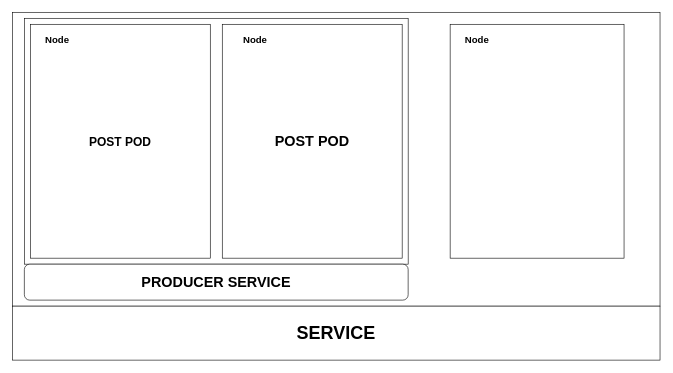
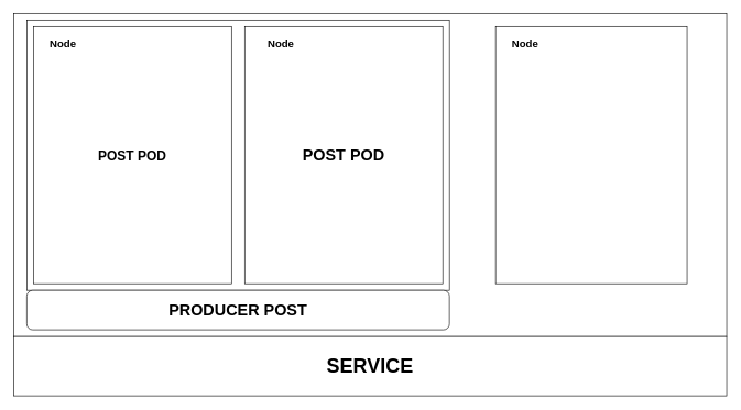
- <mxCell id="5" value="&lt;font style=&quot;font-size: 24px&quot;&gt;&lt;b&gt;PRODUCER SERVICE&lt;br&gt;&lt;/b&gt;&lt;/font&gt;" style="rounded=1;whiteSpace=wrap;html=1;" parent="1" vertex="1"><mxGeometry x="40" y="440" width="640" height="60" as="geometry" /></mxCell>
+ <mxCell id="5" value="&lt;font style=&quot;font-size: 24px&quot;&gt;&lt;b&gt;PRODUCER POST&lt;br&gt;&lt;/b&gt;&lt;/font&gt;" style="rounded=1;whiteSpace=wrap;html=1;" parent="1" vertex="1"><mxGeometry x="40" y="440" width="640" height="60" as="geometry" /></mxCell>
